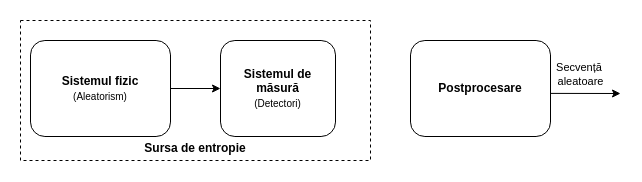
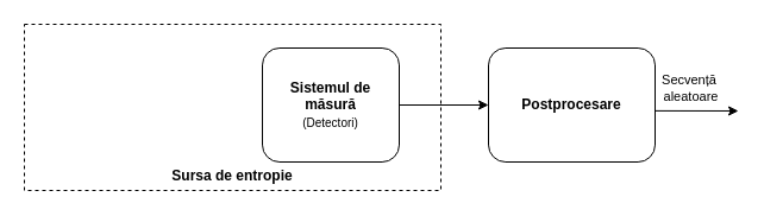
- <mxCell id="3" value="&lt;b&gt;Sistemul fizic&lt;/b&gt;&lt;div&gt;&lt;font style=&quot;font-size: 10px;&quot;&gt;(Aleatorism)&lt;/font&gt;&lt;/div&gt;" style="rounded=1;whiteSpace=wrap;html=1;" vertex="1" parent="1"><mxGeometry x="30" y="40" width="140" height="96" as="geometry" /></mxCell>
- <mxCell id="5" value="" style="endArrow=classic;html=1;rounded=0;exitX=1;exitY=0.5;exitDx=0;exitDy=0;entryX=0;entryY=0.5;entryDx=0;entryDy=0;" edge="1" parent="1" source="3" target="4"><mxGeometry width="50" height="50" relative="1" as="geometry"><mxPoint x="290" y="110" as="sourcePoint" /><mxPoint x="340" y="60" as="targetPoint" /></mxGeometry></mxCell>
+ <mxCell id="7" value="" style="endArrow=classic;html=1;rounded=0;exitX=1;exitY=0.5;exitDx=0;exitDy=0;entryX=0;entryY=0.5;entryDx=0;entryDy=0;" edge="1" parent="1" source="4" target="6"><mxGeometry width="50" height="50" relative="1" as="geometry"><mxPoint x="240" y="40" as="sourcePoint" /><mxPoint x="290" y="-10" as="targetPoint" /></mxGeometry></mxCell>
